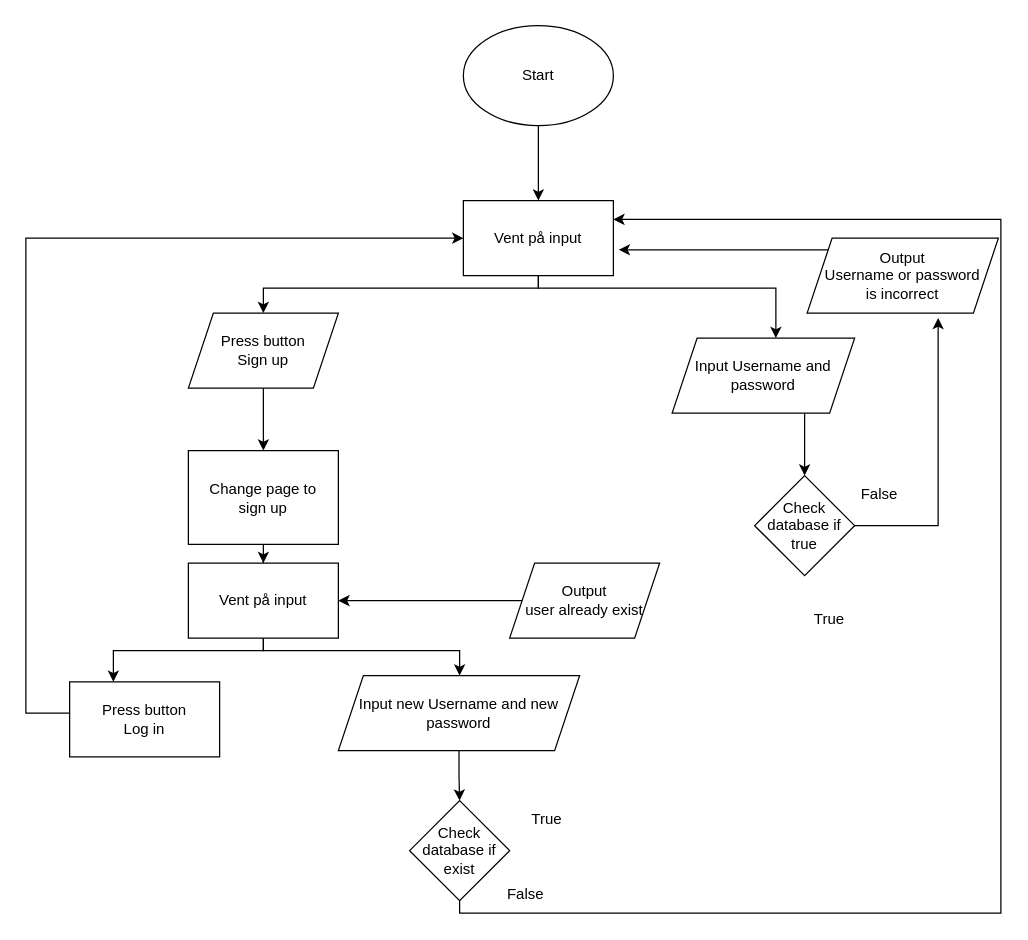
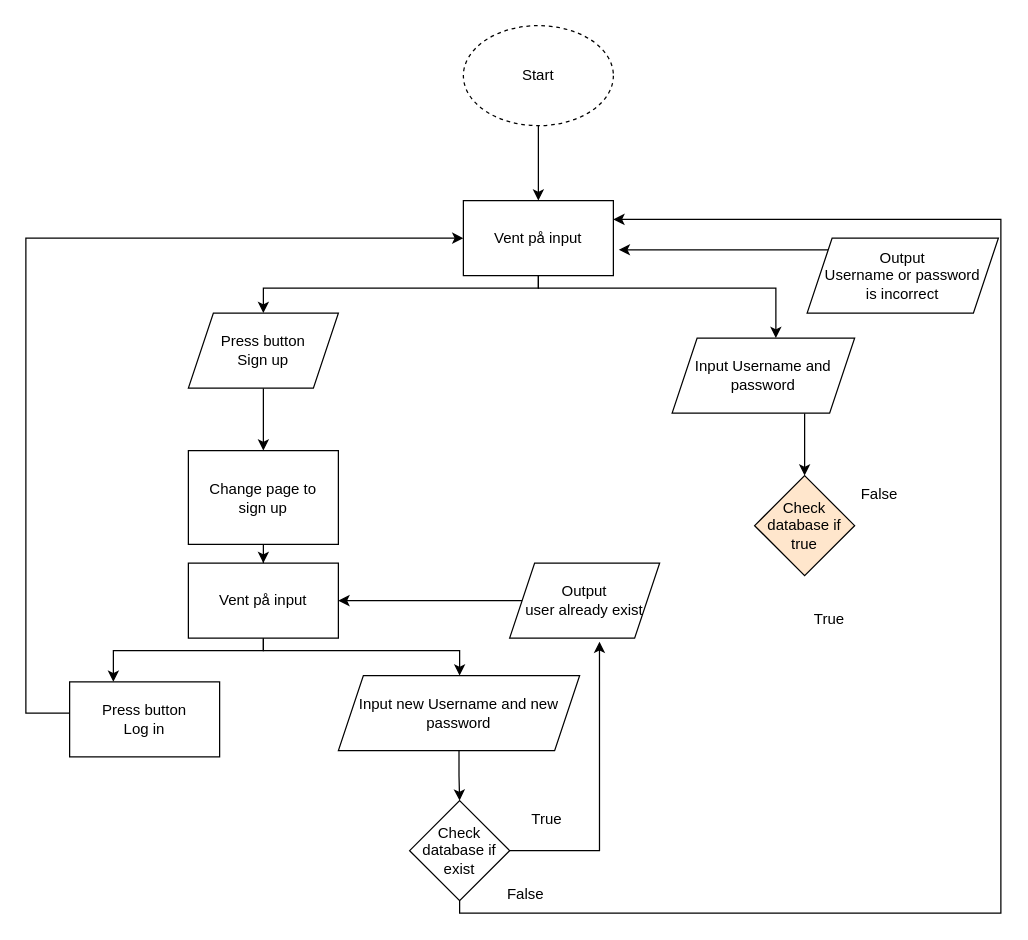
- <mxCell id="3" value="Start" style="ellipse;whiteSpace=wrap;html=1;" vertex="1" parent="1"><mxGeometry x="370" y="20" width="120" height="80" as="geometry" /></mxCell>
+ <mxCell id="3" value="Start" style="ellipse;whiteSpace=wrap;html=1;dashed=1;" vertex="1" parent="1"><mxGeometry x="370" y="20" width="120" height="80" as="geometry" /></mxCell>
- <mxCell id="11" style="edgeStyle=orthogonalEdgeStyle;rounded=0;orthogonalLoop=1;jettySize=auto;html=1;entryX=0.685;entryY=1.064;entryDx=0;entryDy=0;entryPerimeter=0;" edge="1" parent="1" source="12" target="32"><mxGeometry relative="1" as="geometry"><Array as="points"><mxPoint x="750" y="420" /></Array></mxGeometry></mxCell>
- <mxCell id="12" value="Check database if true" style="rhombus;whiteSpace=wrap;html=1;" vertex="1" parent="1"><mxGeometry x="603" y="380" width="80" height="80" as="geometry" /></mxCell>
+ <mxCell id="12" value="Check database if true" style="rhombus;whiteSpace=wrap;html=1;fillColor=#ffe6cc;" vertex="1" parent="1"><mxGeometry x="603" y="380" width="80" height="80" as="geometry" /></mxCell>
+ <mxCell id="25" style="edgeStyle=orthogonalEdgeStyle;rounded=0;orthogonalLoop=1;jettySize=auto;html=1;entryX=0.599;entryY=1.048;entryDx=0;entryDy=0;entryPerimeter=0;" edge="1" parent="1" source="26" target="30"><mxGeometry relative="1" as="geometry"><Array as="points"><mxPoint x="479" y="680" /></Array></mxGeometry></mxCell>
